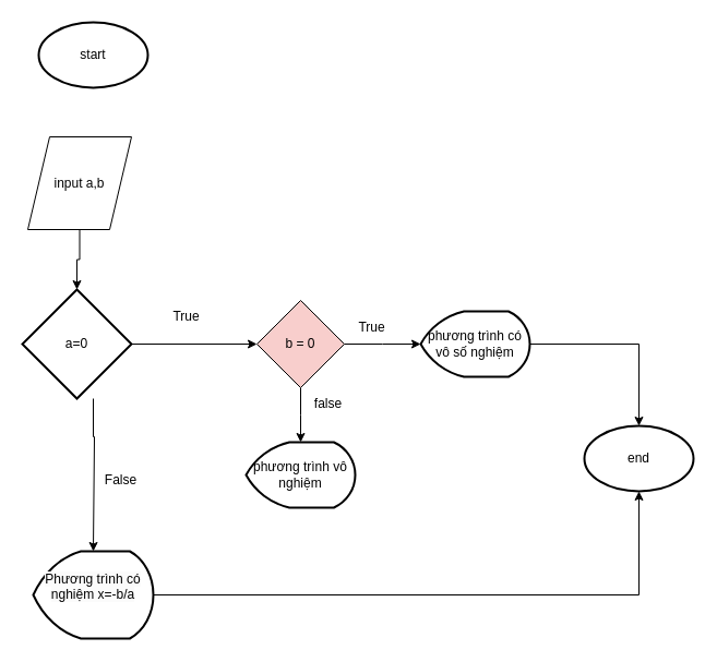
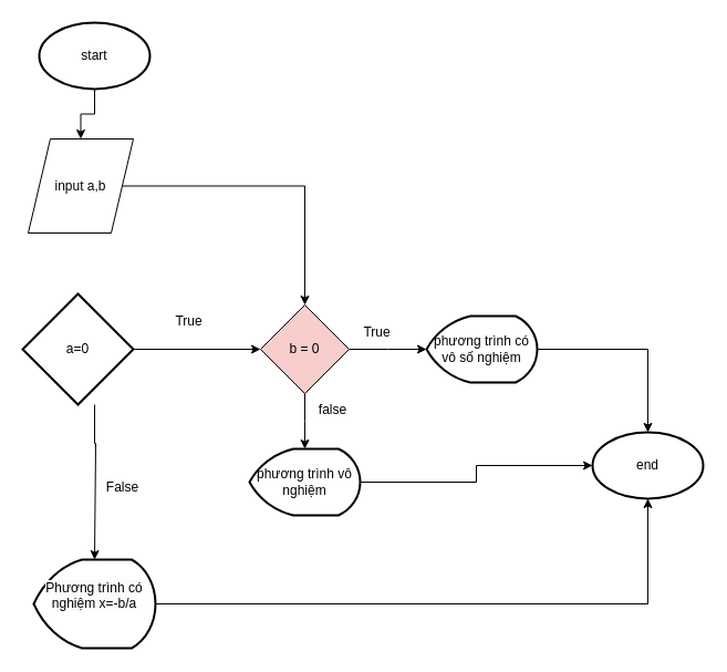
+ <mxCell id="8" style="edgeStyle=orthogonalEdgeStyle;rounded=0;orthogonalLoop=1;jettySize=auto;html=1;" edge="1" parent="1" source="9" target="7"><mxGeometry relative="1" as="geometry" /></mxCell>
- <mxCell id="11" style="edgeStyle=orthogonalEdgeStyle;rounded=0;orthogonalLoop=1;jettySize=auto;html=1;entryX=0.5;entryY=0;entryDx=0;entryDy=0;entryPerimeter=0;" edge="1" parent="1" source="7" target="4"><mxGeometry relative="1" as="geometry" /></mxCell>
+ <mxCell id="11" style="edgeStyle=orthogonalEdgeStyle;rounded=0;orthogonalLoop=1;jettySize=auto;html=1;" edge="1" parent="1" source="7" target="14"><mxGeometry relative="1" as="geometry" /></mxCell>
+ <mxCell id="21" style="edgeStyle=orthogonalEdgeStyle;rounded=0;orthogonalLoop=1;jettySize=auto;html=1;entryX=0;entryY=0.5;entryDx=0;entryDy=0;entryPerimeter=0;" edge="1" parent="1" source="18" target="19"><mxGeometry relative="1" as="geometry" /></mxCell>
